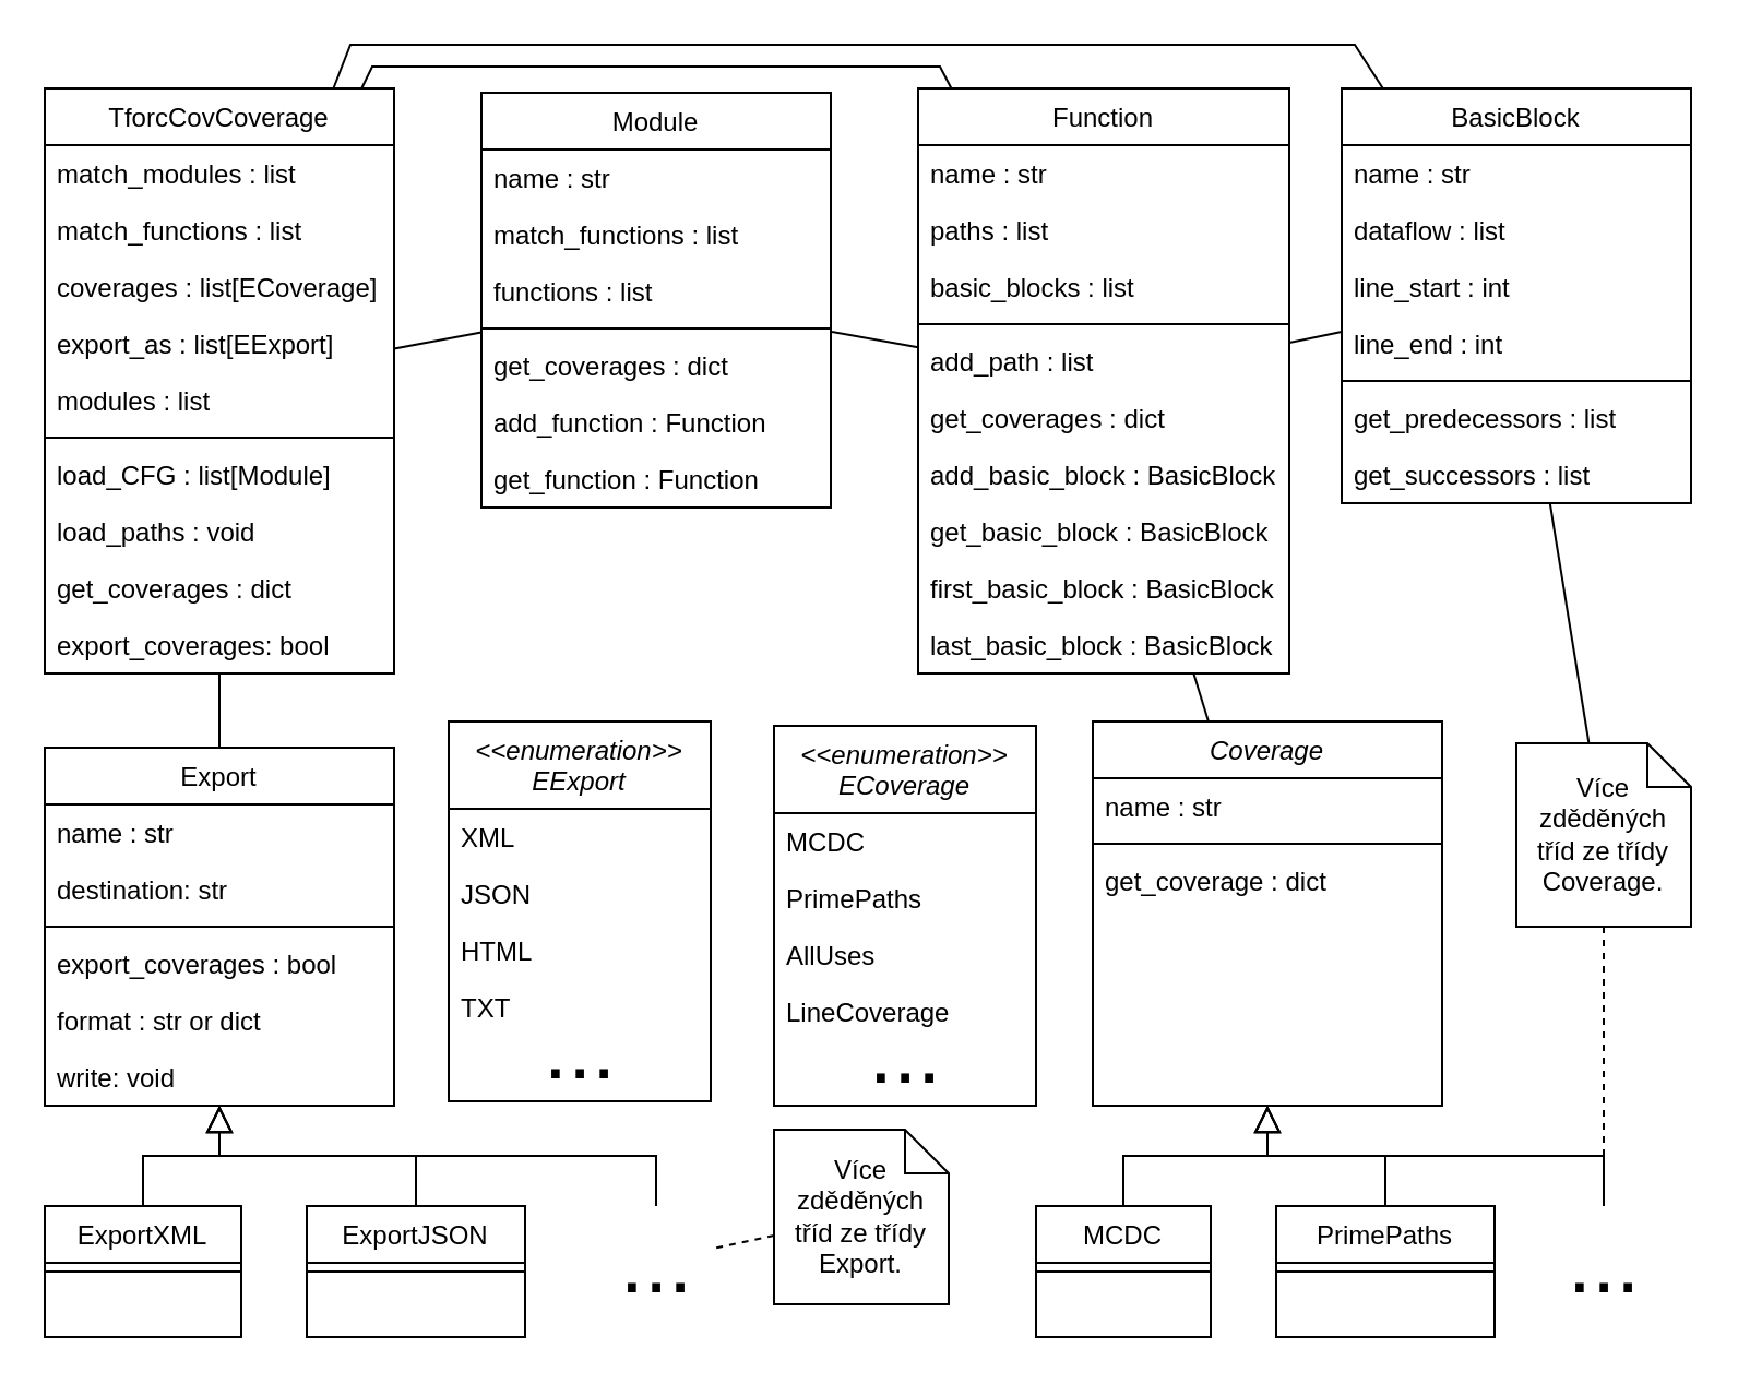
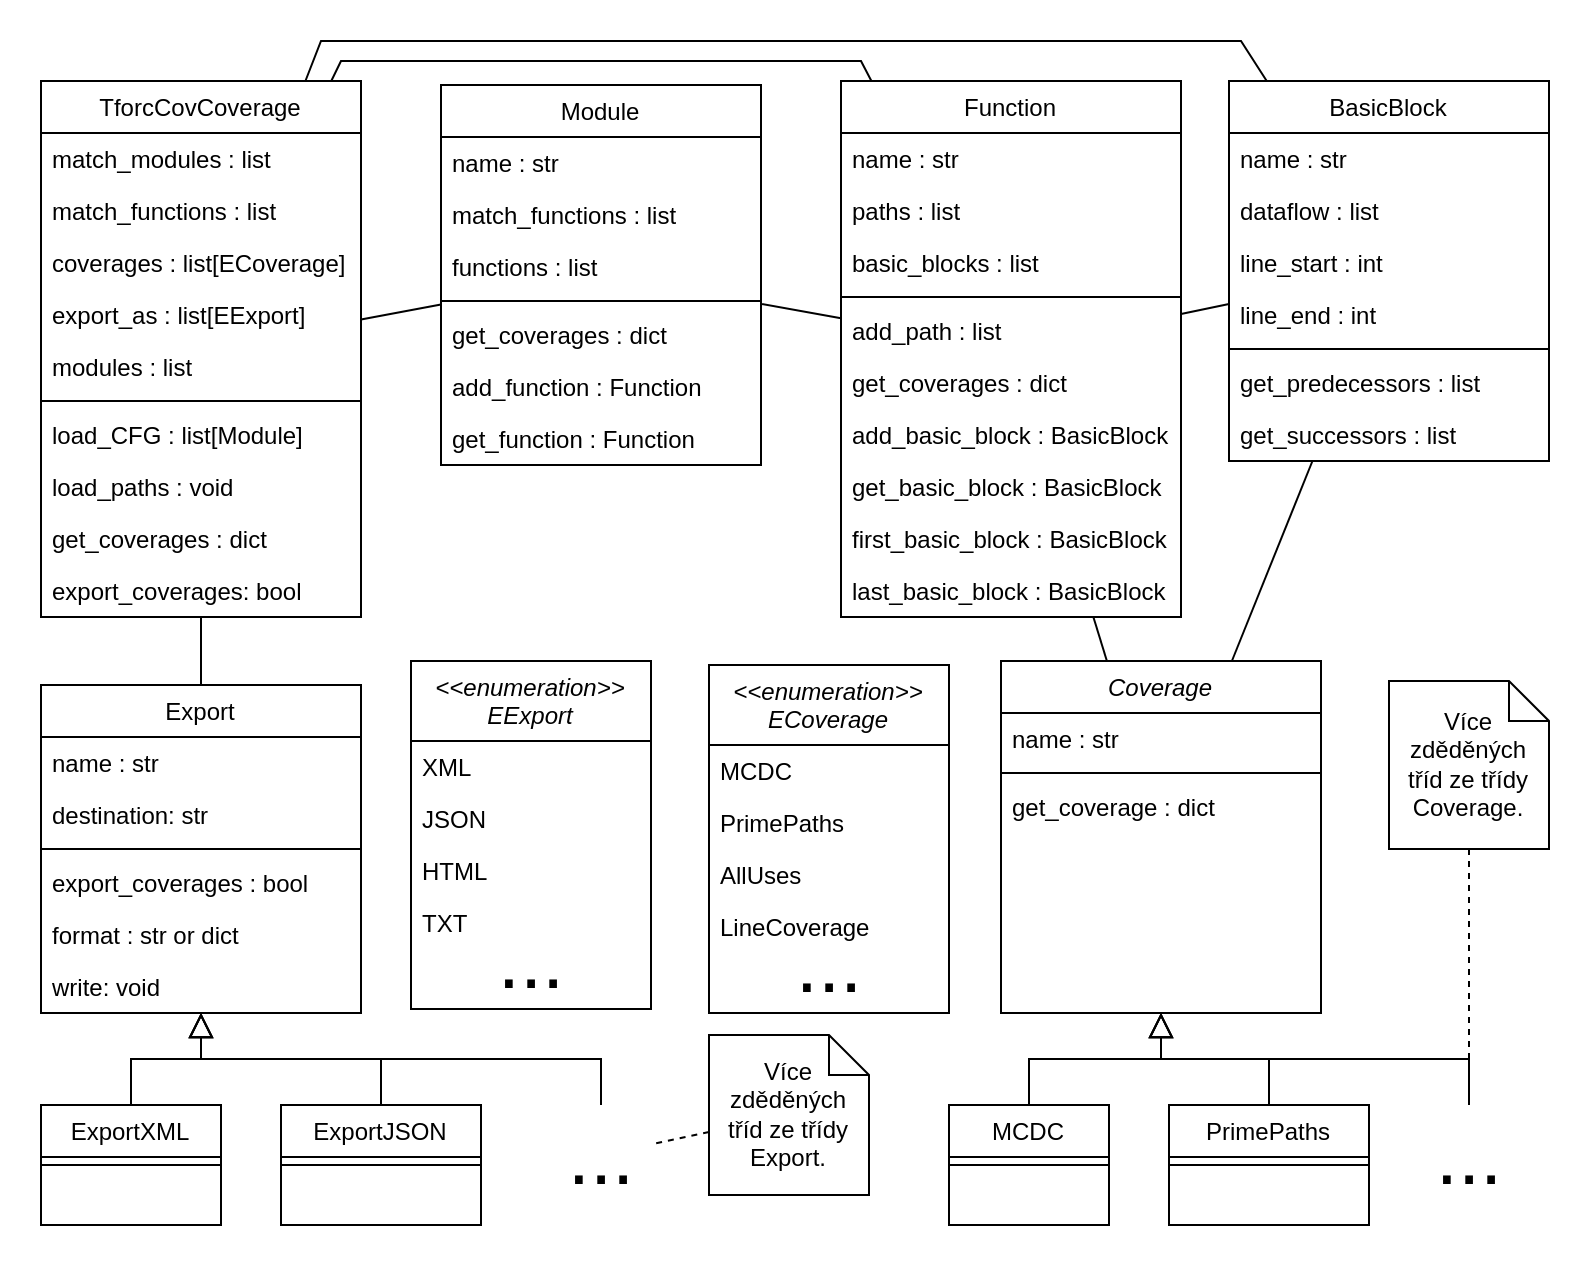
- <mxCell id="90" value="" style="endArrow=none;html=1;rounded=0;" edge="1" parent="1" source="42" target="70"><mxGeometry width="50" height="50" relative="1" as="geometry"><mxPoint x="390" y="161.439" as="sourcePoint" /><mxPoint x="430" y="168.659" as="targetPoint" /></mxGeometry></mxCell>
+ <mxCell id="90" value="" style="endArrow=none;html=1;rounded=0;" edge="1" parent="1" source="42" target="2"><mxGeometry width="50" height="50" relative="1" as="geometry"><mxPoint x="390" y="161.439" as="sourcePoint" /><mxPoint x="430" y="168.659" as="targetPoint" /></mxGeometry></mxCell>
